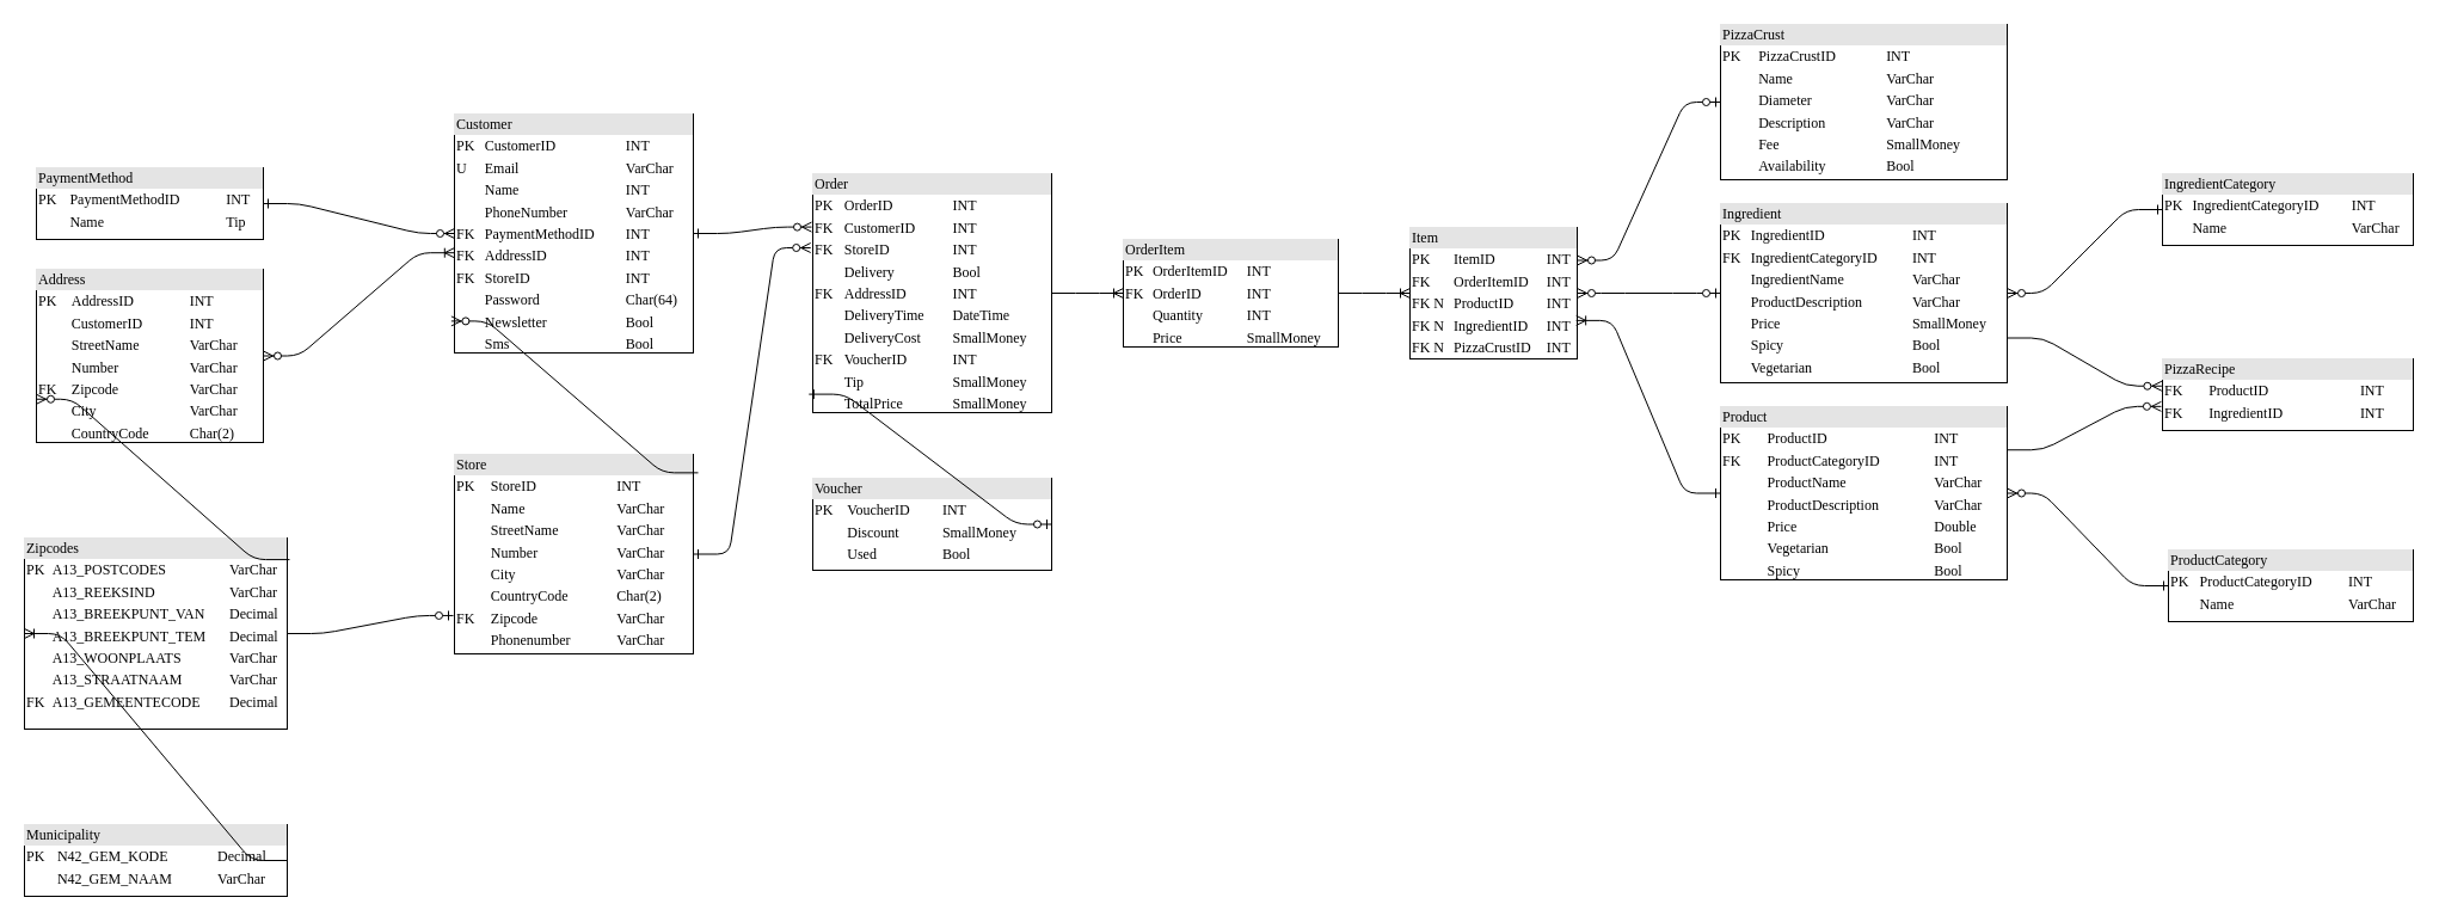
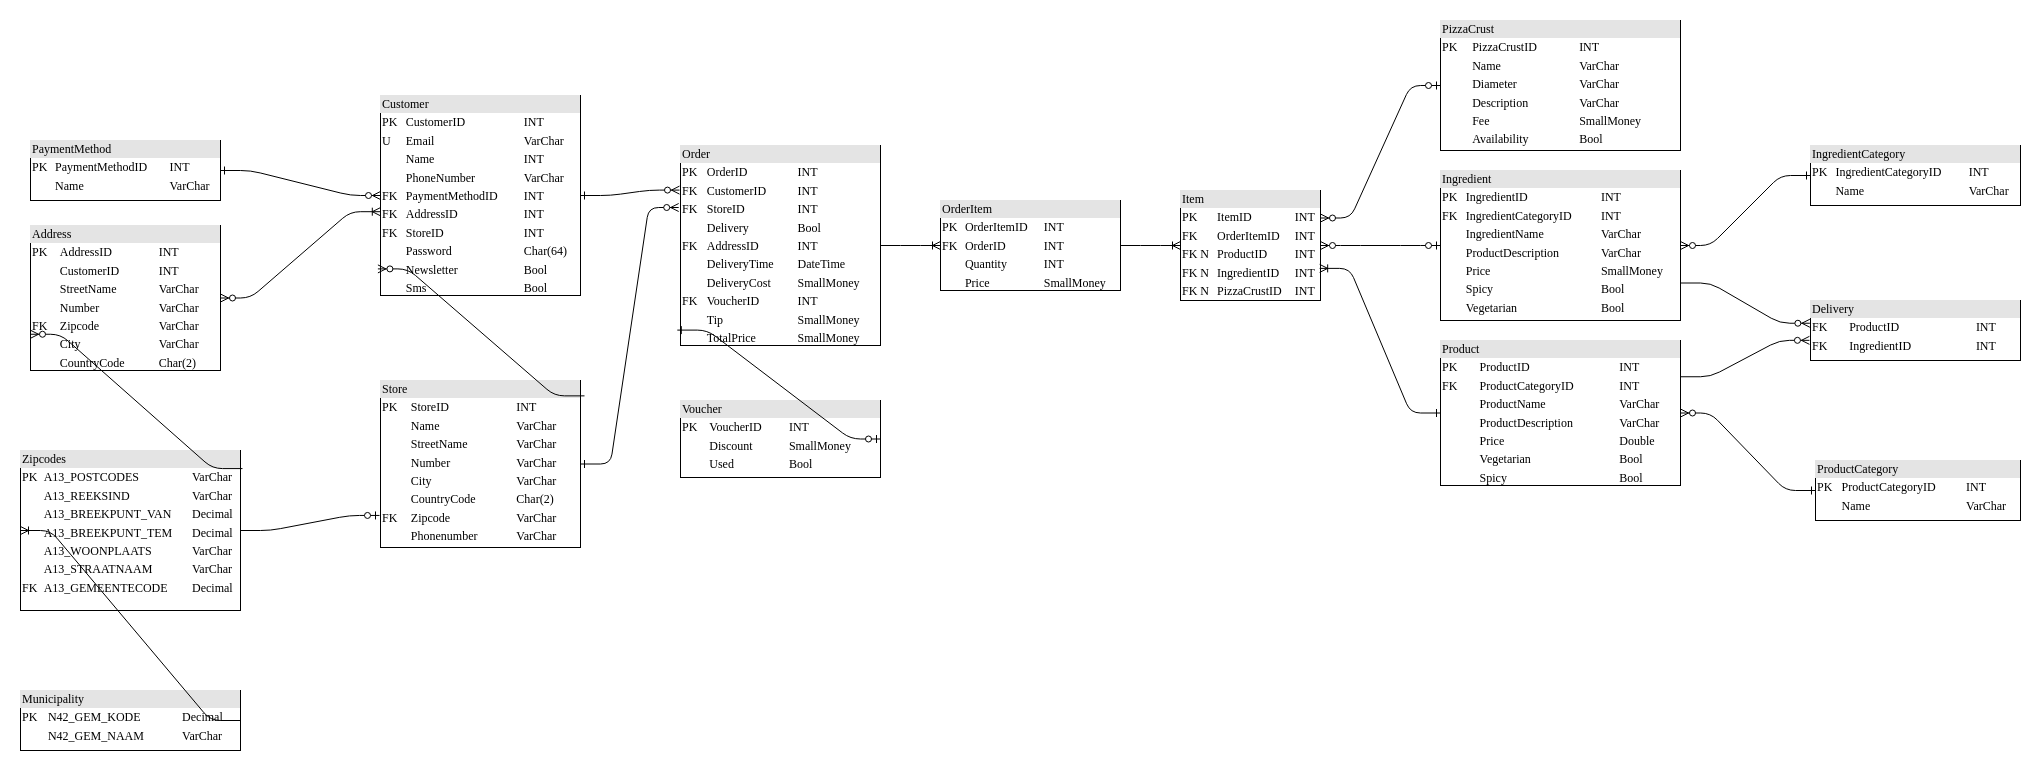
- <mxCell id="16" value="&lt;div style=&quot;box-sizing: border-box ; width: 100% ; background: #e4e4e4 ; padding: 2px&quot;&gt;PaymentMethod&lt;br&gt;&lt;/div&gt;&lt;table style=&quot;width: 100% ; font-size: 1em&quot; cellspacing=&quot;0&quot; cellpadding=&quot;2&quot;&gt;&lt;tbody&gt;&lt;tr&gt;&lt;td&gt;PK&lt;/td&gt;&lt;td&gt;PaymentMethodID&lt;br&gt;&lt;/td&gt;&lt;td&gt;INT&lt;/td&gt;&lt;/tr&gt;&lt;tr&gt;&lt;td&gt;&lt;br&gt;&lt;/td&gt;&lt;td&gt;Name&lt;br&gt;&lt;/td&gt;&lt;td&gt;Tip&lt;/td&gt;&lt;/tr&gt;&lt;/tbody&gt;&lt;/table&gt;" style="verticalAlign=top;align=left;overflow=fill;html=1;rounded=0;shadow=0;comic=0;labelBackgroundColor=none;strokeWidth=1;fontFamily=Verdana;fontSize=12" vertex="1" parent="1"><mxGeometry x="30" y="140" width="190" height="60" as="geometry" /></mxCell>
+ <mxCell id="16" value="&lt;div style=&quot;box-sizing: border-box ; width: 100% ; background: #e4e4e4 ; padding: 2px&quot;&gt;PaymentMethod&lt;br&gt;&lt;/div&gt;&lt;table style=&quot;width: 100% ; font-size: 1em&quot; cellspacing=&quot;0&quot; cellpadding=&quot;2&quot;&gt;&lt;tbody&gt;&lt;tr&gt;&lt;td&gt;PK&lt;/td&gt;&lt;td&gt;PaymentMethodID&lt;br&gt;&lt;/td&gt;&lt;td&gt;INT&lt;/td&gt;&lt;/tr&gt;&lt;tr&gt;&lt;td&gt;&lt;br&gt;&lt;/td&gt;&lt;td&gt;Name&lt;br&gt;&lt;/td&gt;&lt;td&gt;VarChar&lt;/td&gt;&lt;/tr&gt;&lt;/tbody&gt;&lt;/table&gt;" style="verticalAlign=top;align=left;overflow=fill;html=1;rounded=0;shadow=0;comic=0;labelBackgroundColor=none;strokeWidth=1;fontFamily=Verdana;fontSize=12" vertex="1" parent="1"><mxGeometry x="30" y="140" width="190" height="60" as="geometry" /></mxCell>
- <mxCell id="12" value="&lt;div style=&quot;box-sizing: border-box ; width: 100% ; background: #e4e4e4 ; padding: 2px&quot;&gt;PizzaRecipe&lt;br&gt;&lt;/div&gt;&lt;table style=&quot;width: 100% ; font-size: 1em&quot; cellspacing=&quot;0&quot; cellpadding=&quot;2&quot;&gt;&lt;tbody&gt;&lt;tr&gt;&lt;td&gt;FK&lt;/td&gt;&lt;td&gt;ProductID&lt;br&gt;&lt;/td&gt;&lt;td&gt;INT&lt;/td&gt;&lt;/tr&gt;&lt;tr&gt;&lt;td&gt;FK&lt;/td&gt;&lt;td&gt;IngredientID&lt;br&gt;&lt;/td&gt;&lt;td&gt;INT&lt;/td&gt;&lt;/tr&gt;&lt;/tbody&gt;&lt;/table&gt;" style="verticalAlign=top;align=left;overflow=fill;html=1;rounded=0;shadow=0;comic=0;labelBackgroundColor=none;strokeWidth=1;fontFamily=Verdana;fontSize=12" vertex="1" parent="1"><mxGeometry x="1810" y="300" width="210" height="60" as="geometry" /></mxCell>
+ <mxCell id="12" value="&lt;div style=&quot;box-sizing: border-box ; width: 100% ; background: #e4e4e4 ; padding: 2px&quot;&gt;Delivery&lt;br&gt;&lt;/div&gt;&lt;table style=&quot;width: 100% ; font-size: 1em&quot; cellspacing=&quot;0&quot; cellpadding=&quot;2&quot;&gt;&lt;tbody&gt;&lt;tr&gt;&lt;td&gt;FK&lt;/td&gt;&lt;td&gt;ProductID&lt;br&gt;&lt;/td&gt;&lt;td&gt;INT&lt;/td&gt;&lt;/tr&gt;&lt;tr&gt;&lt;td&gt;FK&lt;/td&gt;&lt;td&gt;IngredientID&lt;br&gt;&lt;/td&gt;&lt;td&gt;INT&lt;/td&gt;&lt;/tr&gt;&lt;/tbody&gt;&lt;/table&gt;" style="verticalAlign=top;align=left;overflow=fill;html=1;rounded=0;shadow=0;comic=0;labelBackgroundColor=none;strokeWidth=1;fontFamily=Verdana;fontSize=12" vertex="1" parent="1"><mxGeometry x="1810" y="300" width="210" height="60" as="geometry" /></mxCell>
